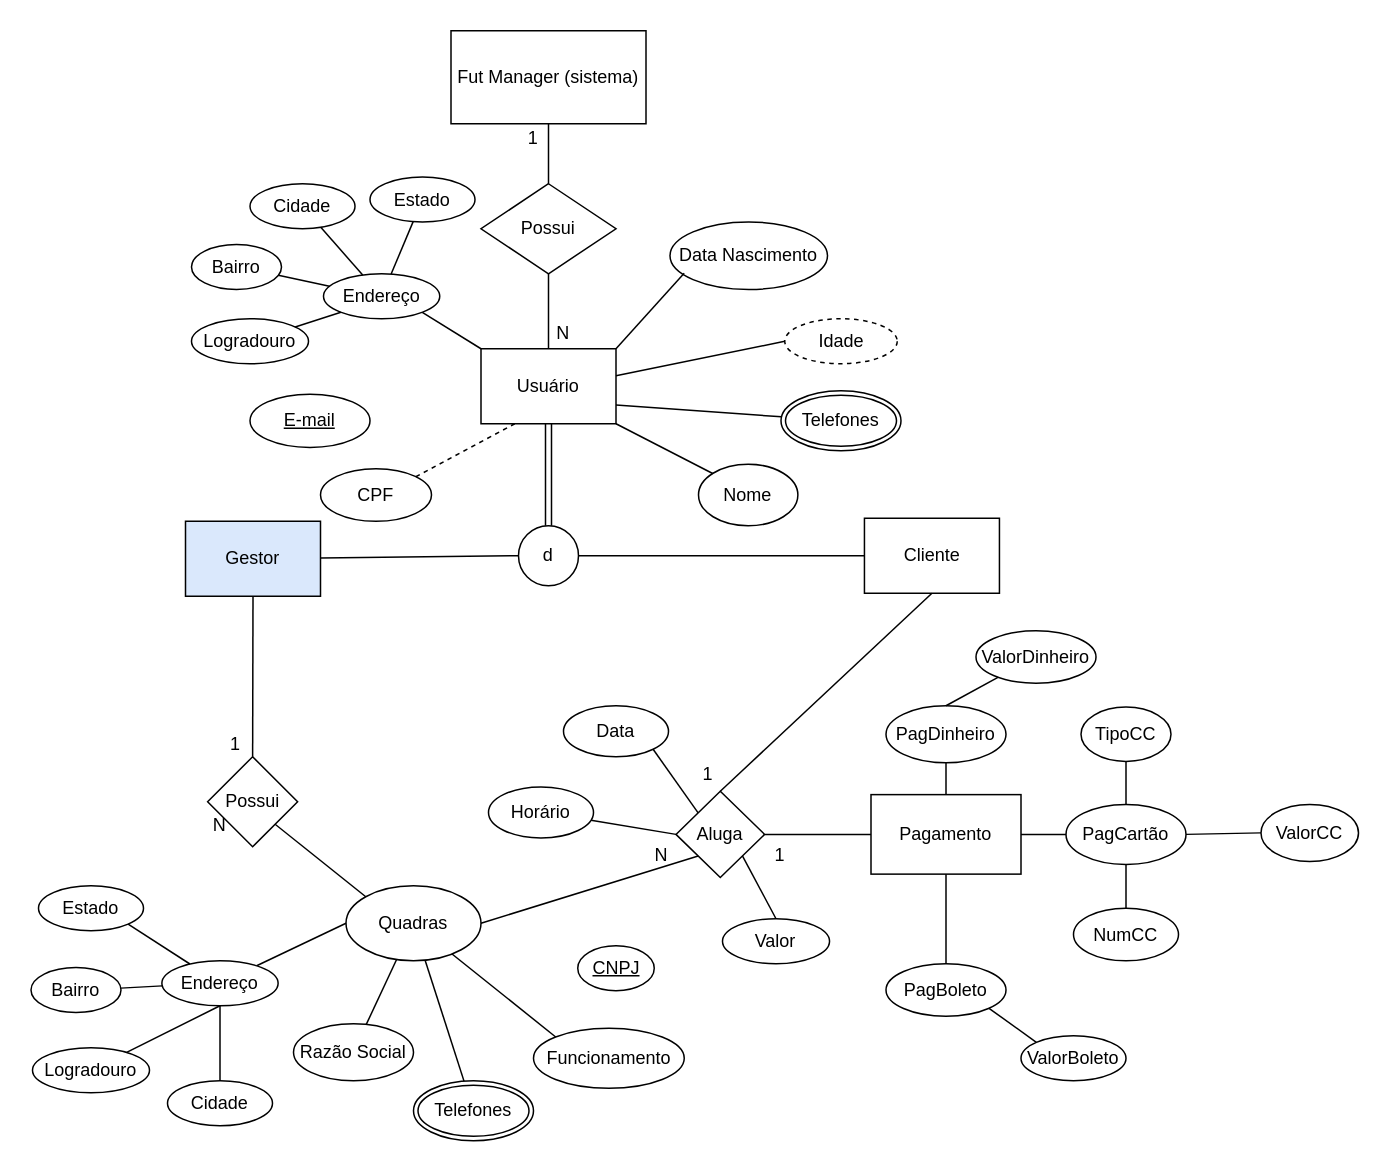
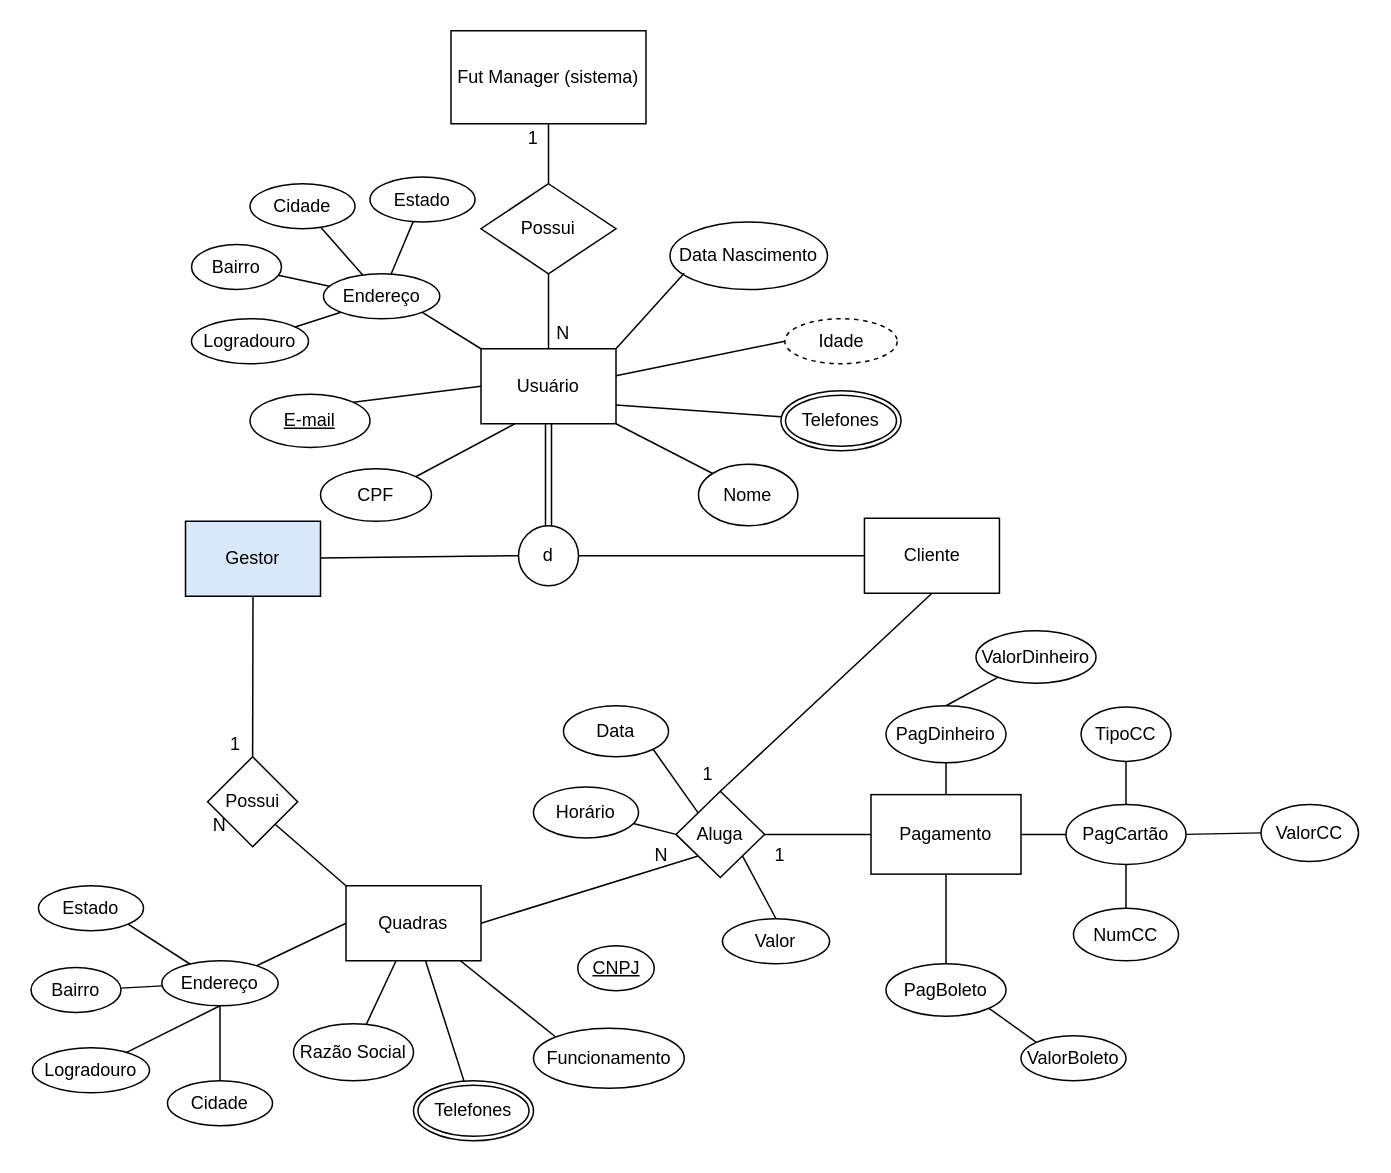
+ <mxCell id="53" value="" style="endArrow=none;html=1;entryX=0;entryY=0.5;entryDx=0;entryDy=0;exitX=1;exitY=0;exitDx=0;exitDy=0;" parent="1" source="54" target="4" edge="1"><mxGeometry width="50" height="50" relative="1" as="geometry"><mxPoint x="250" y="270" as="sourcePoint" /><mxPoint x="280" y="250" as="targetPoint" /></mxGeometry></mxCell>
- <mxCell id="52" value="" style="endArrow=none;html=1;entryX=0.25;entryY=1;entryDx=0;entryDy=0;exitX=1;exitY=0;exitDx=0;exitDy=0;dashed=1;" parent="1" source="19" target="4" edge="1"><mxGeometry width="50" height="50" relative="1" as="geometry"><mxPoint x="295" y="352" as="sourcePoint" /><mxPoint x="345" y="302" as="targetPoint" /><Array as="points" /></mxGeometry></mxCell>
+ <mxCell id="52" value="" style="endArrow=none;html=1;entryX=0.25;entryY=1;entryDx=0;entryDy=0;exitX=1;exitY=0;exitDx=0;exitDy=0;" parent="1" source="19" target="4" edge="1"><mxGeometry width="50" height="50" relative="1" as="geometry"><mxPoint x="295" y="352" as="sourcePoint" /><mxPoint x="345" y="302" as="targetPoint" /><Array as="points" /></mxGeometry></mxCell>
- <mxCell id="66" value="Horário" style="ellipse;whiteSpace=wrap;html=1;" parent="1" vertex="1"><mxGeometry x="325" y="524.12" width="70" height="34" as="geometry" /></mxCell>
+ <mxCell id="66" value="Horário" style="ellipse;whiteSpace=wrap;html=1;" parent="1" vertex="1"><mxGeometry x="355" y="524.12" width="70" height="34" as="geometry" /></mxCell>
- <mxCell id="33" value="Quadras" style="ellipse;whiteSpace=wrap;html=1;shadow=0;sketch=0;strokeColor=#000000;gradientColor=none;" parent="1" vertex="1"><mxGeometry x="230" y="590" width="90" height="50" as="geometry" /></mxCell>
+ <mxCell id="33" value="Quadras" style="rounded=0;whiteSpace=wrap;html=1;shadow=0;sketch=0;strokeColor=#000000;gradientColor=none;" parent="1" vertex="1"><mxGeometry x="230" y="590" width="90" height="50" as="geometry" /></mxCell>
